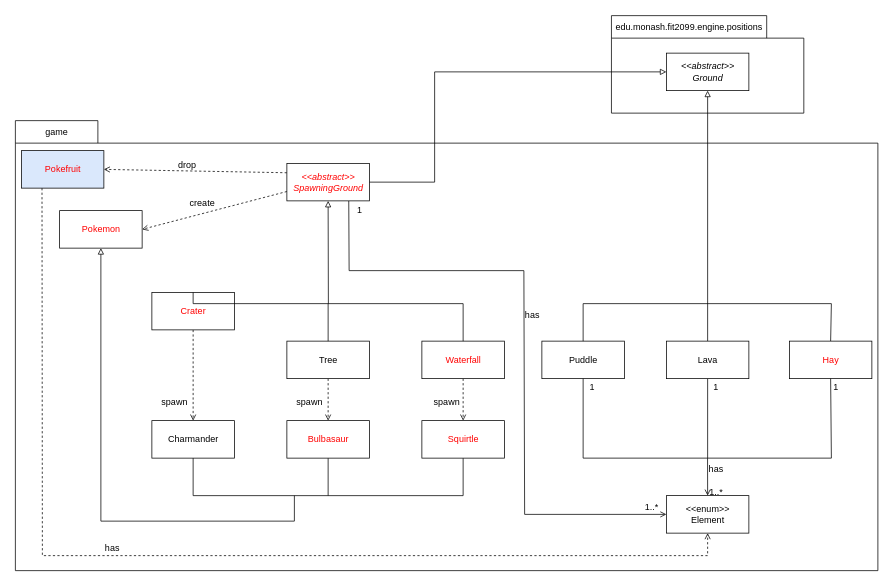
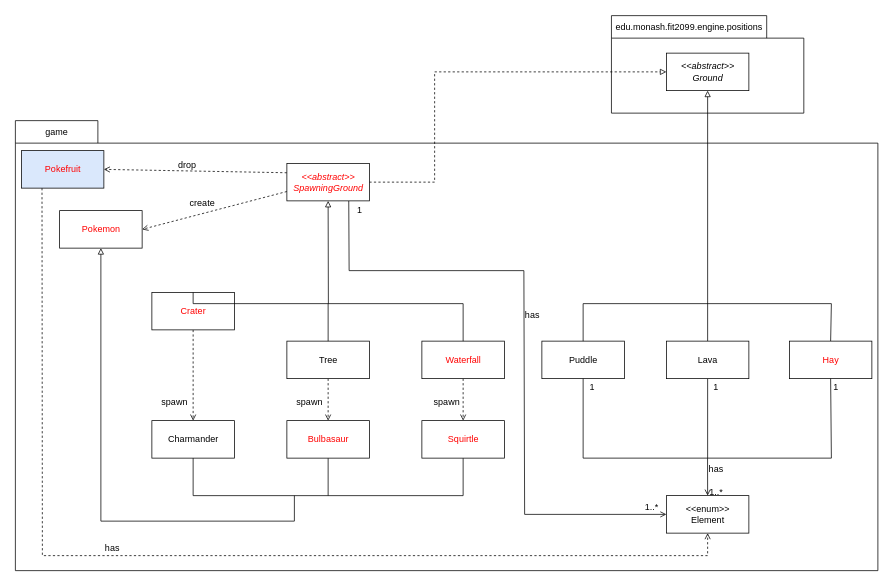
- <mxCell id="8" style="edgeStyle=none;rounded=0;orthogonalLoop=1;jettySize=auto;html=1;exitX=1;exitY=0.5;exitDx=0;exitDy=0;entryX=0;entryY=0.5;entryDx=0;entryDy=0;fontColor=#000000;endArrow=block;endFill=0;" parent="1" source="12" target="30" edge="1"><mxGeometry relative="1" as="geometry"><mxPoint x="1022" y="255" as="targetPoint" /><Array as="points"><mxPoint x="579" y="242" /><mxPoint x="579" y="95" /></Array></mxGeometry></mxCell>
+ <mxCell id="8" style="edgeStyle=none;rounded=0;orthogonalLoop=1;jettySize=auto;html=1;exitX=1;exitY=0.5;exitDx=0;exitDy=0;entryX=0;entryY=0.5;entryDx=0;entryDy=0;fontColor=#000000;endArrow=block;endFill=0;dashed=1;" parent="1" source="12" target="30" edge="1"><mxGeometry relative="1" as="geometry"><mxPoint x="1022" y="255" as="targetPoint" /><Array as="points"><mxPoint x="579" y="242" /><mxPoint x="579" y="95" /></Array></mxGeometry></mxCell>
